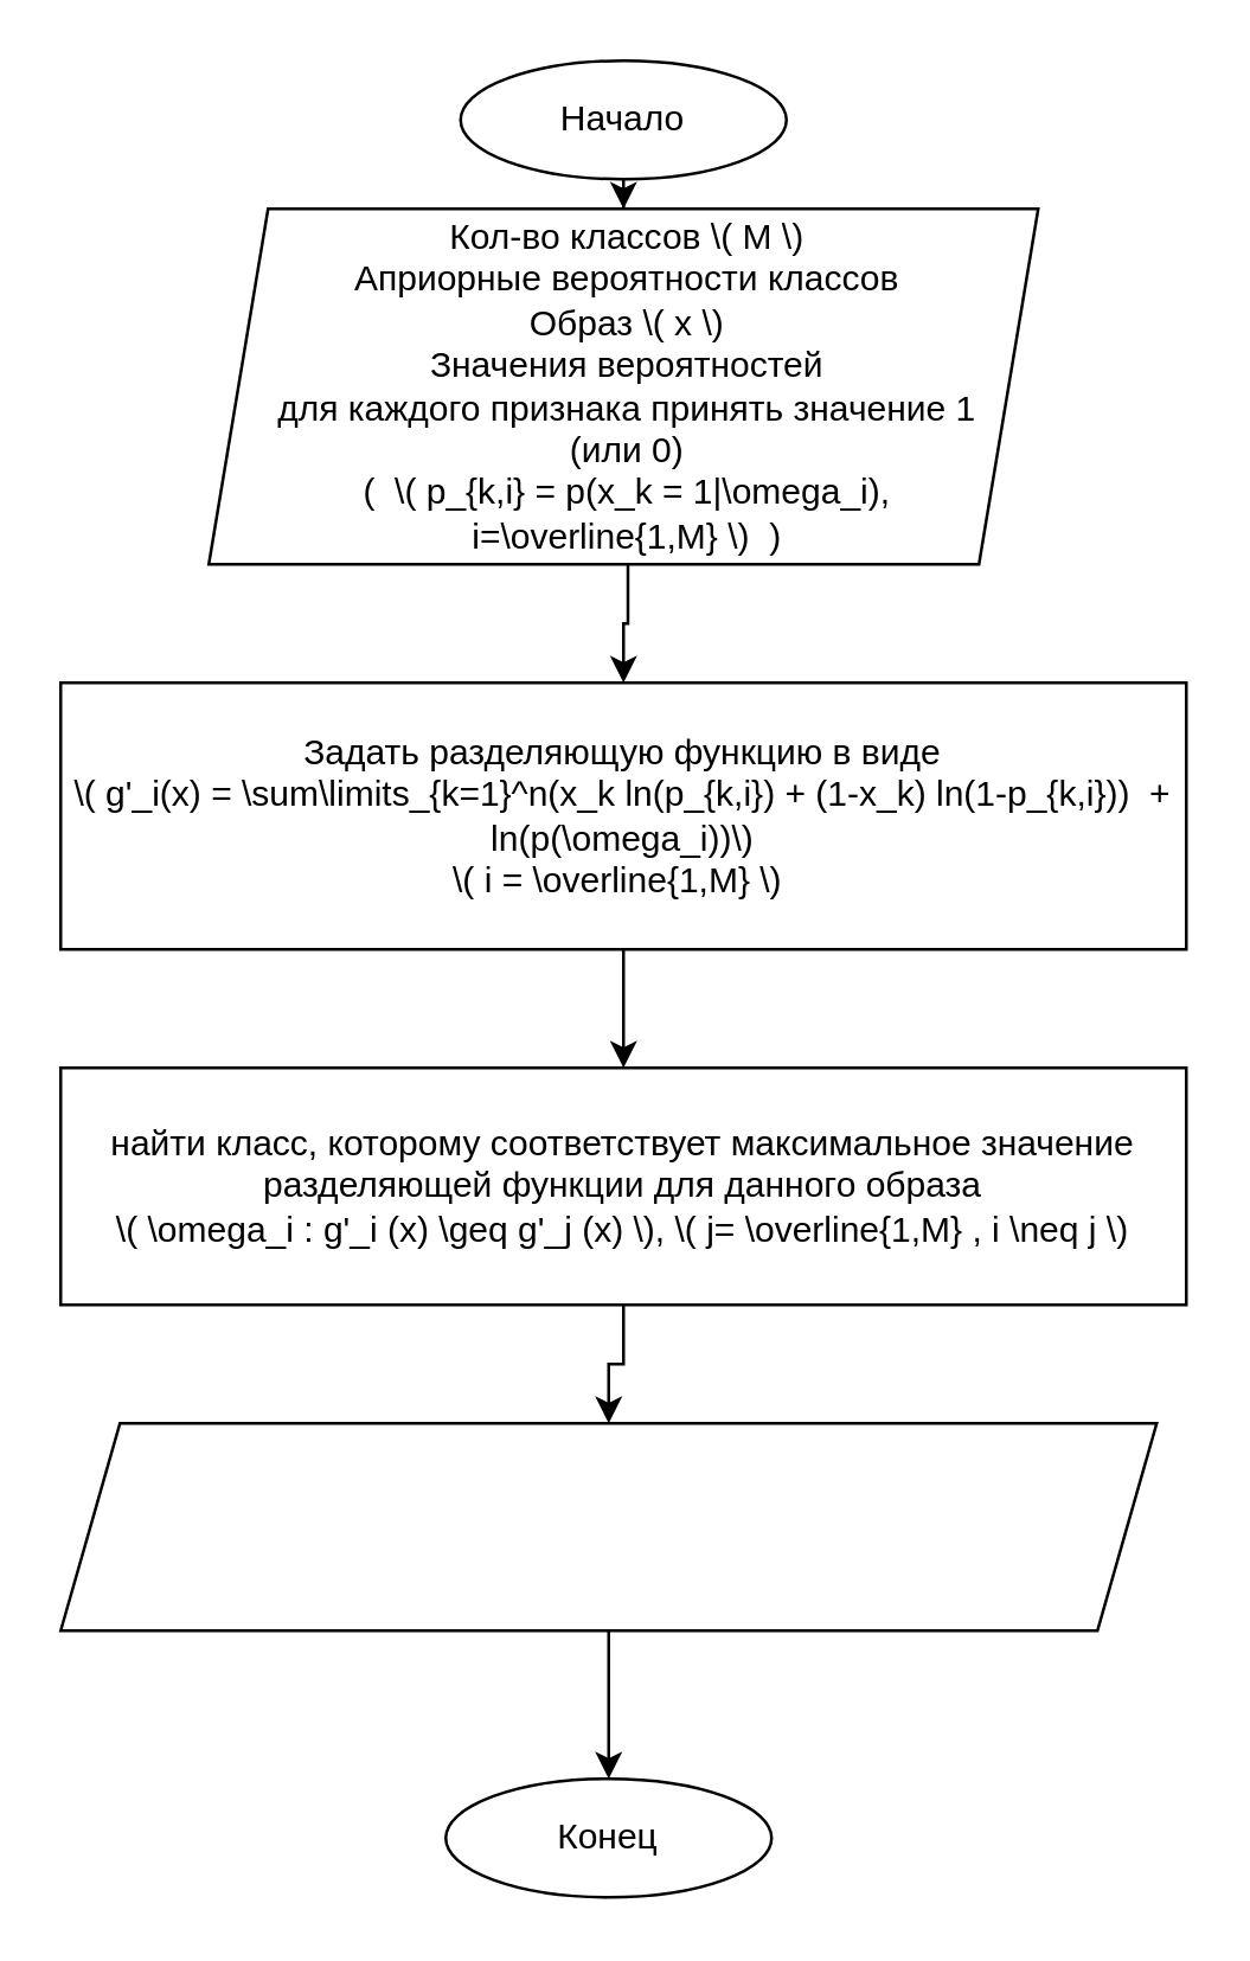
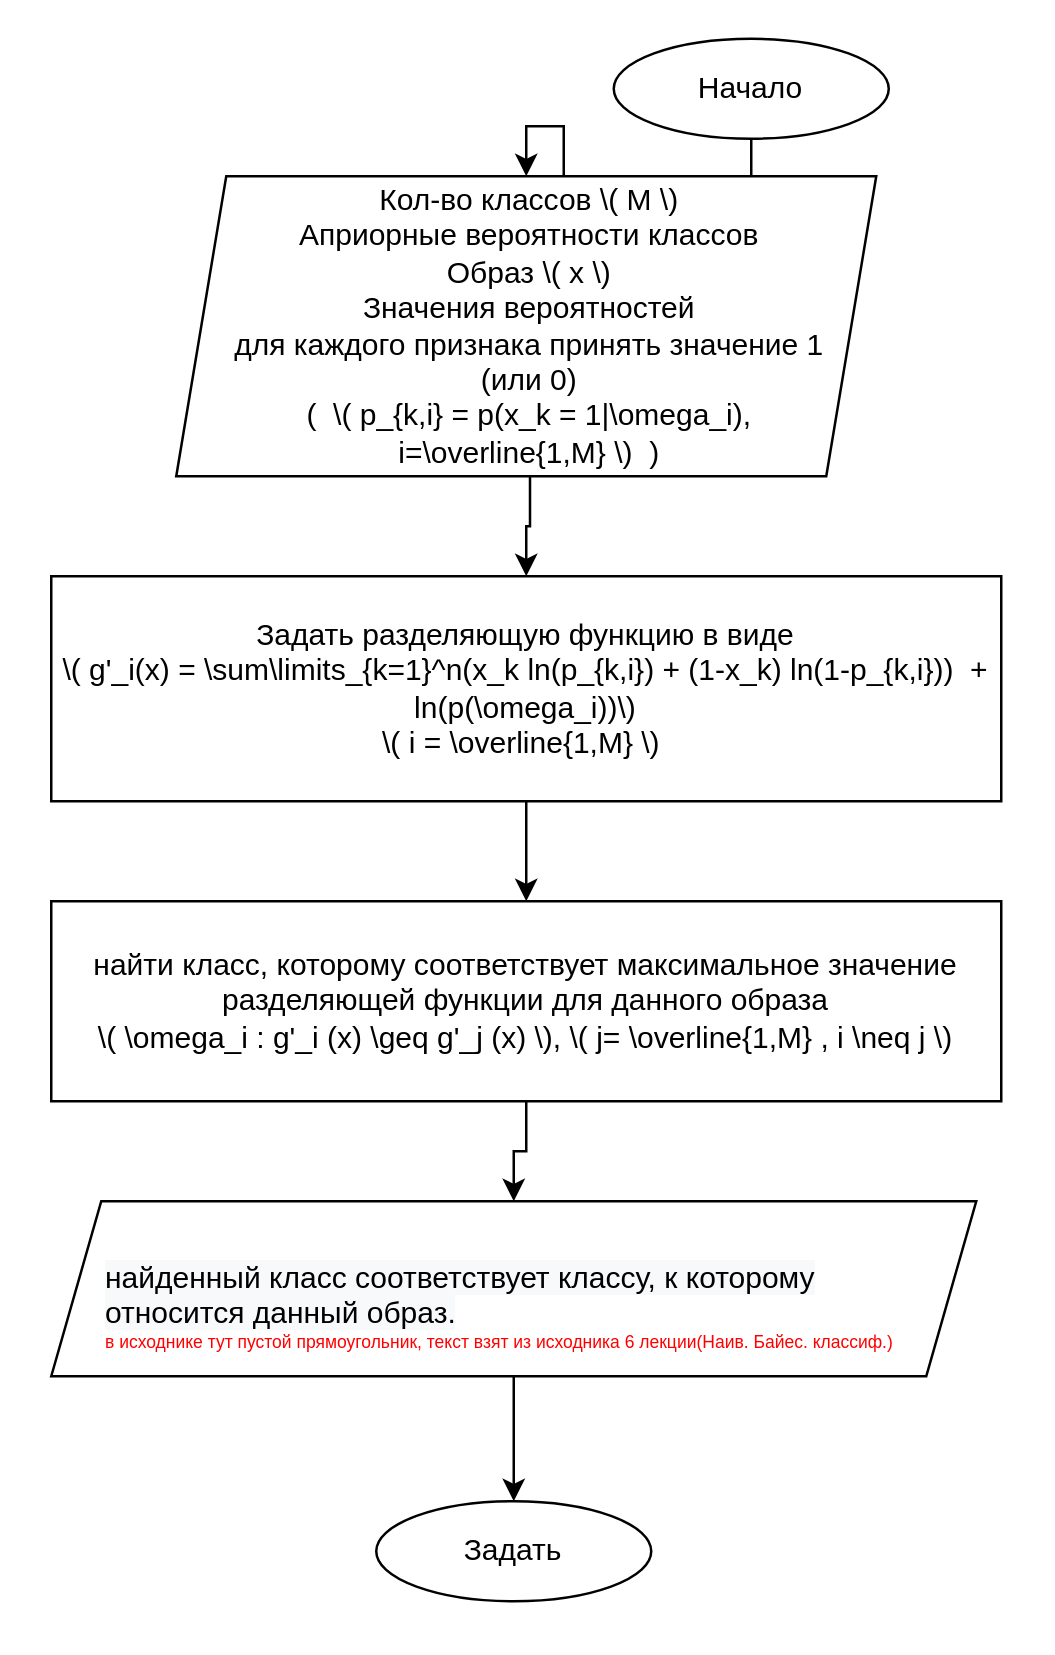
- <mxCell id="3" value="Начало" style="ellipse;whiteSpace=wrap;html=1;" parent="1" vertex="1"><mxGeometry x="155" y="20" width="110" height="40" as="geometry" /></mxCell>
+ <mxCell id="3" value="Начало" style="ellipse;whiteSpace=wrap;html=1;" parent="1" vertex="1"><mxGeometry x="245" y="15" width="110" height="40" as="geometry" /></mxCell>
+ <mxCell id="15" value="&lt;br&gt;&lt;br&gt;&lt;span style=&quot;color: rgb(0 , 0 , 0) ; font-family: &amp;#34;helvetica&amp;#34; ; font-size: 12px ; font-style: normal ; font-weight: 400 ; letter-spacing: normal ; text-align: center ; text-indent: 0px ; text-transform: none ; word-spacing: 0px ; background-color: rgb(248 , 249 , 250) ; display: inline ; float: none&quot;&gt;найденный класс соответствует классу, к которому относится данный образ.&lt;br&gt;&lt;/span&gt;&lt;font color=&quot;#ff0000&quot;&gt;в исходнике тут пустой прямоугольник, текст взят из исходника 6 лекции(Наив. Байес. классиф.)&lt;/font&gt;" style="text;whiteSpace=wrap;html=1;fontSize=7;" vertex="1" parent="1"><mxGeometry x="40" y="480" width="330" height="70" as="geometry" /></mxCell>
- <mxCell id="14" value="Конец" style="ellipse;whiteSpace=wrap;html=1;" parent="1" vertex="1"><mxGeometry x="150" y="600" width="110" height="40" as="geometry" /></mxCell>
+ <mxCell id="14" value="Задать" style="ellipse;whiteSpace=wrap;html=1;" parent="1" vertex="1"><mxGeometry x="150" y="600" width="110" height="40" as="geometry" /></mxCell>
